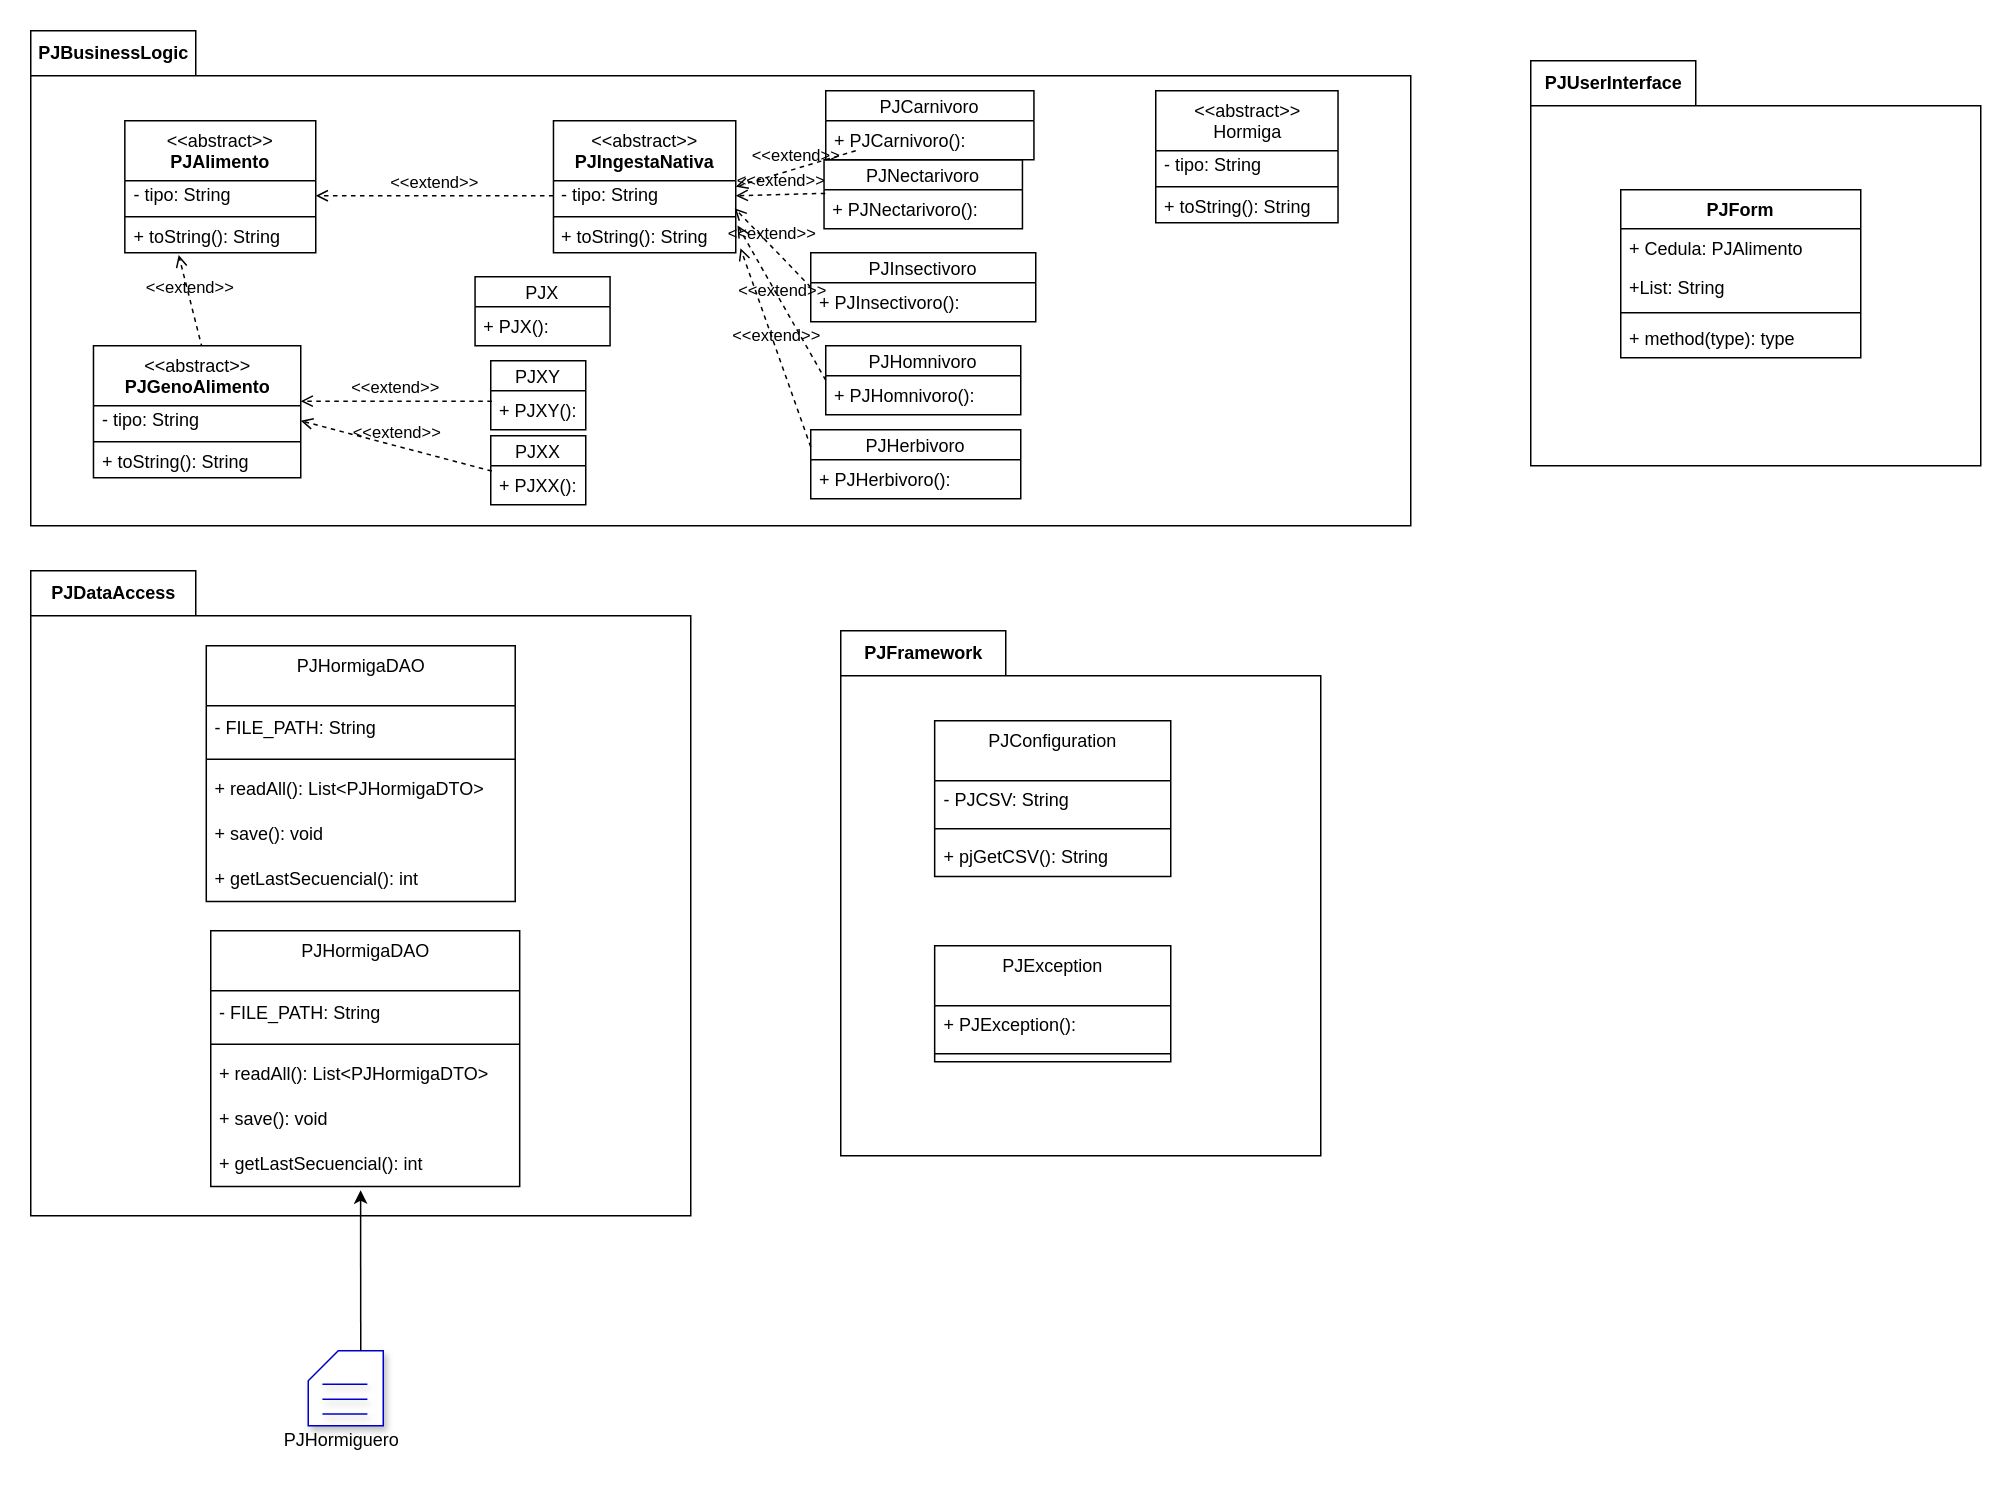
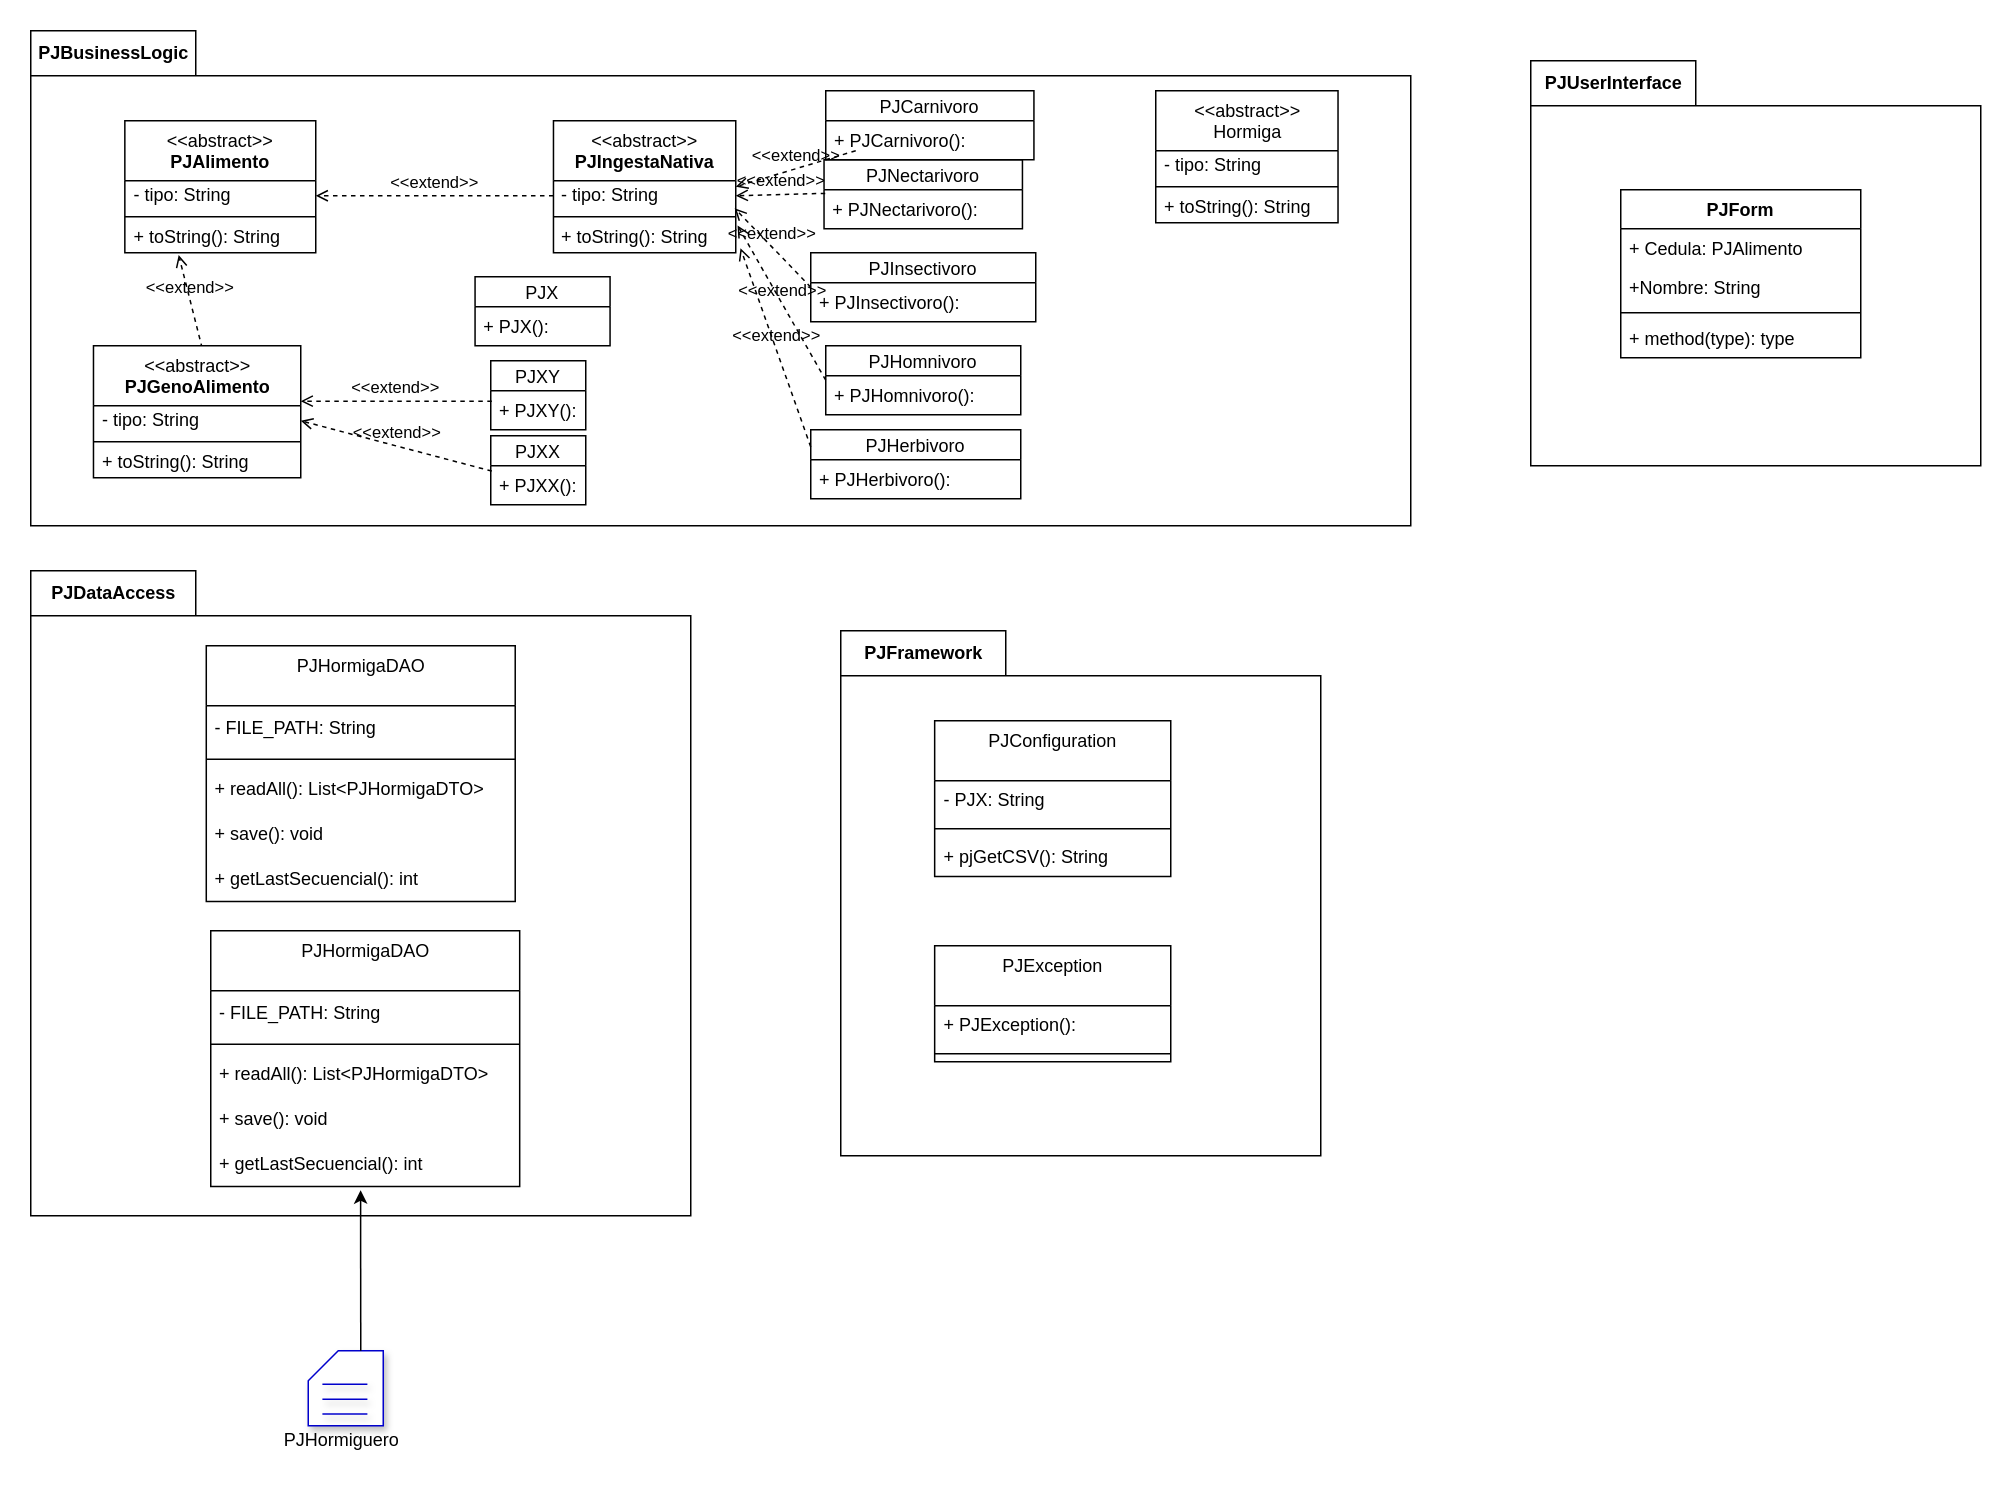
- <mxCell id="63" value="+List: String" style="text;strokeColor=none;fillColor=none;align=left;verticalAlign=top;spacingLeft=4;spacingRight=4;overflow=hidden;rotatable=0;points=[[0,0.5],[1,0.5]];portConstraint=eastwest;" parent="61" vertex="1"><mxGeometry y="52" width="160" height="26" as="geometry" /></mxCell>
+ <mxCell id="63" value="+Nombre: String" style="text;strokeColor=none;fillColor=none;align=left;verticalAlign=top;spacingLeft=4;spacingRight=4;overflow=hidden;rotatable=0;points=[[0,0.5],[1,0.5]];portConstraint=eastwest;" parent="61" vertex="1"><mxGeometry y="52" width="160" height="26" as="geometry" /></mxCell>
- <mxCell id="69" value="- PJCSV: String" style="text;html=1;strokeColor=none;fillColor=none;align=left;verticalAlign=middle;spacingLeft=4;spacingRight=4;overflow=hidden;rotatable=0;points=[[0,0.5],[1,0.5]];portConstraint=eastwest;" parent="68" vertex="1"><mxGeometry y="40" width="157.39" height="26.614" as="geometry" /></mxCell>
+ <mxCell id="69" value="- PJX: String" style="text;html=1;strokeColor=none;fillColor=none;align=left;verticalAlign=middle;spacingLeft=4;spacingRight=4;overflow=hidden;rotatable=0;points=[[0,0.5],[1,0.5]];portConstraint=eastwest;" parent="68" vertex="1"><mxGeometry y="40" width="157.39" height="26.614" as="geometry" /></mxCell>
